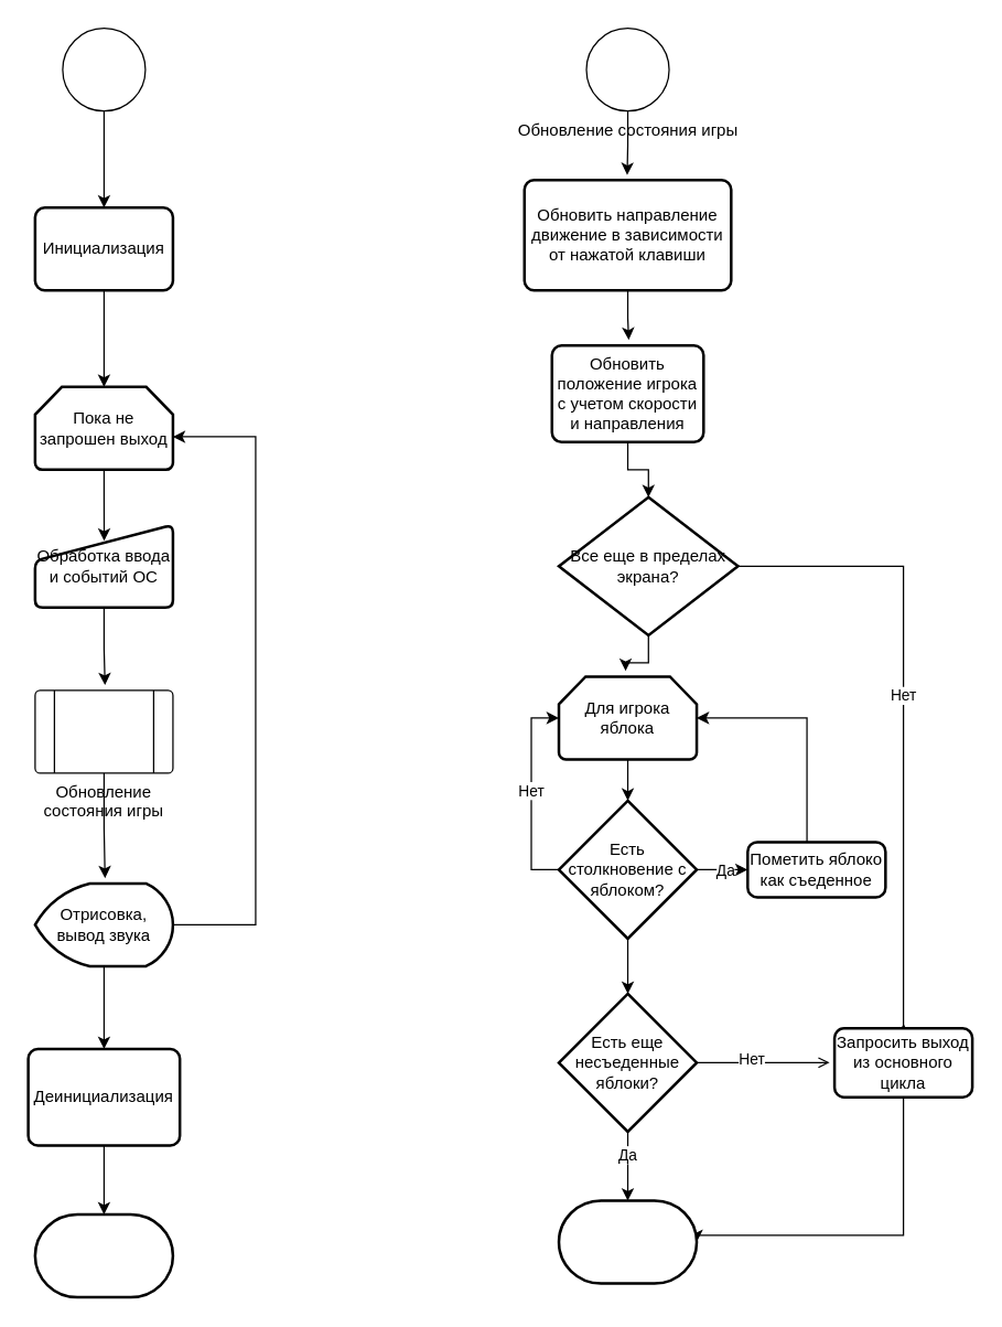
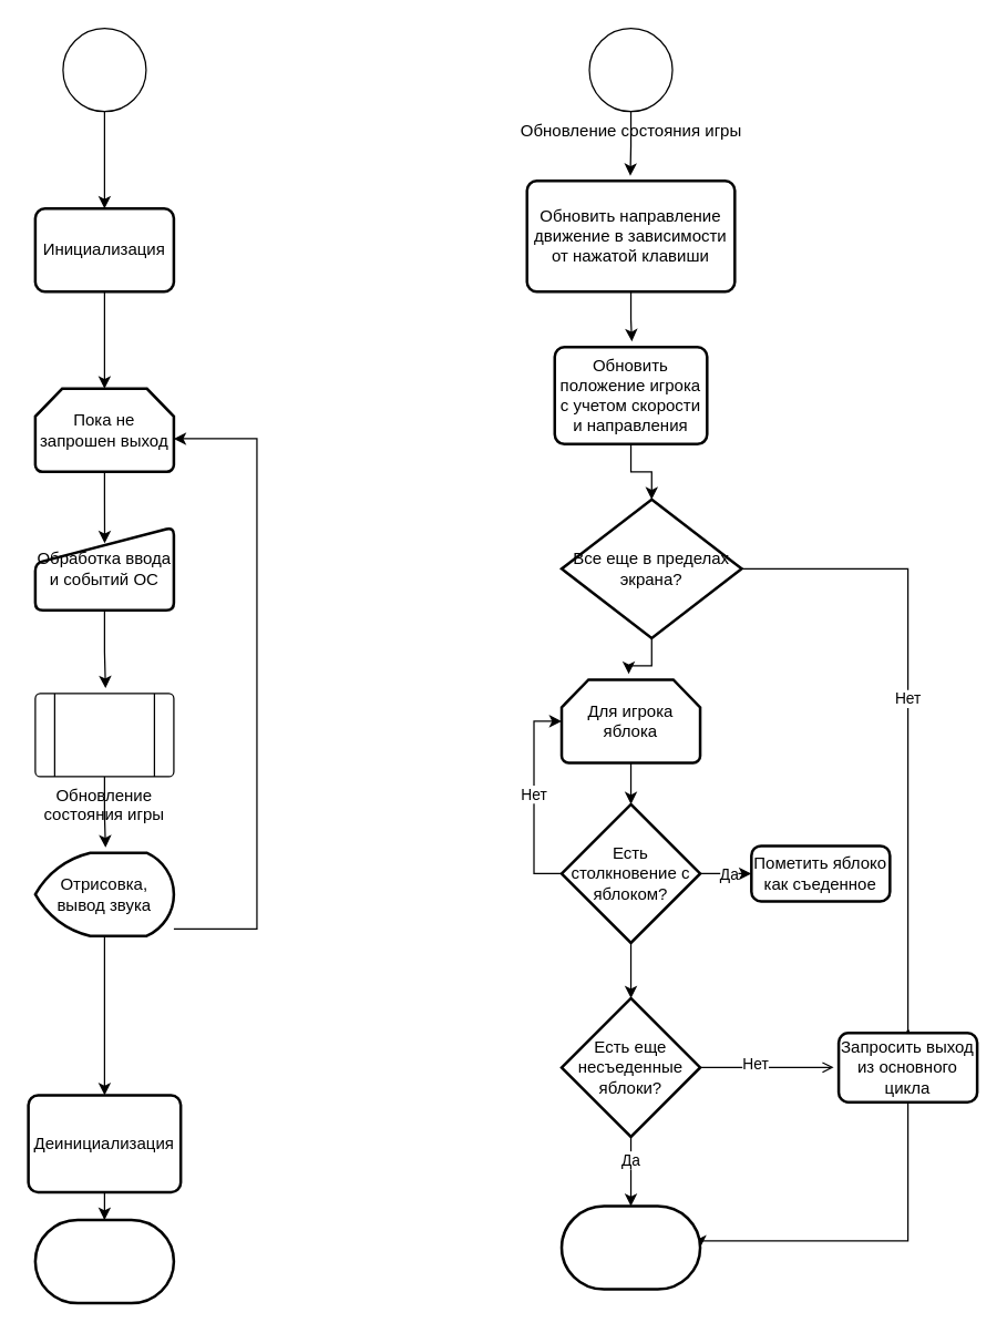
- <mxCell id="39" style="edgeStyle=orthogonalEdgeStyle;rounded=0;orthogonalLoop=1;jettySize=auto;html=1;entryX=1;entryY=0.5;entryDx=0;entryDy=0;entryPerimeter=0;" edge="1" parent="1" source="40" target="32"><mxGeometry relative="1" as="geometry"><Array as="points"><mxPoint x="585" y="520" /></Array></mxGeometry></mxCell>
- <mxCell id="10" value="Отрисовка, вывод звука" style="strokeWidth=2;html=1;shape=mxgraph.flowchart.display;whiteSpace=wrap;" vertex="1" parent="1"><mxGeometry x="25" y="640" width="100" height="60" as="geometry" /></mxCell>
+ <mxCell id="10" value="Отрисовка, вывод звука" style="strokeWidth=2;html=1;shape=mxgraph.flowchart.display;whiteSpace=wrap;" vertex="1" parent="1"><mxGeometry x="25" y="615" width="100" height="60" as="geometry" /></mxCell>
- <mxCell id="16" value="Деинициализация" style="rounded=1;whiteSpace=wrap;html=1;absoluteArcSize=1;arcSize=14;strokeWidth=2;" vertex="1" parent="1"><mxGeometry x="20" y="760" width="110" height="70" as="geometry" /></mxCell>
+ <mxCell id="16" value="Деинициализация" style="rounded=1;whiteSpace=wrap;html=1;absoluteArcSize=1;arcSize=14;strokeWidth=2;" vertex="1" parent="1"><mxGeometry x="20" y="790" width="110" height="70" as="geometry" /></mxCell>
